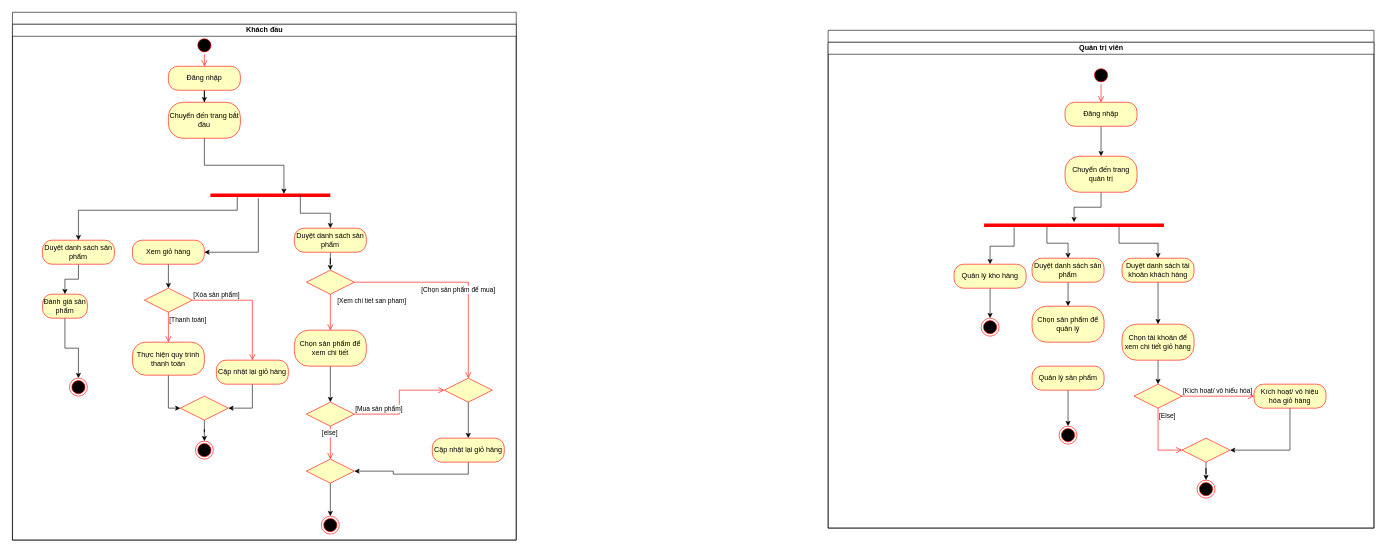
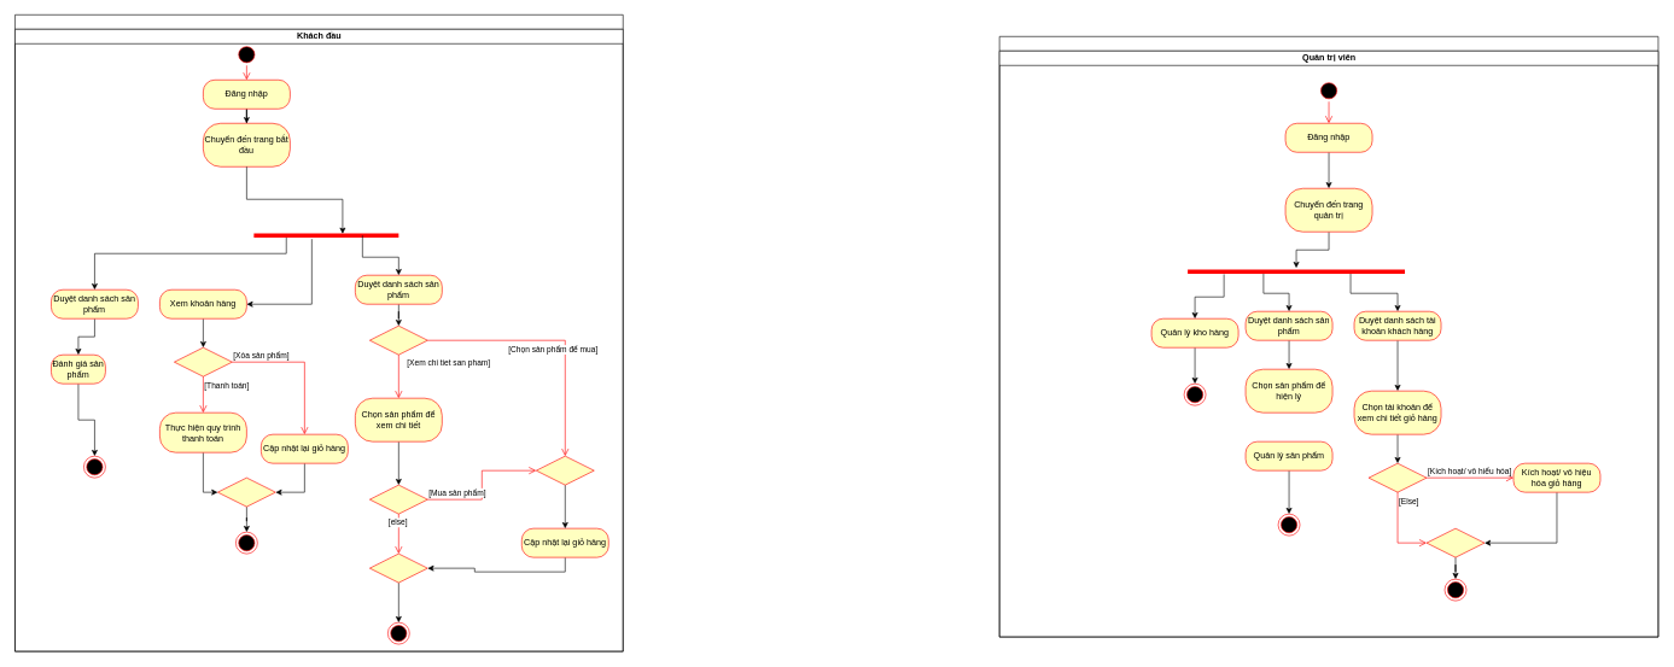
- <mxCell id="64" value="Xem giỏ hàng" style="rounded=1;whiteSpace=wrap;html=1;arcSize=40;fontColor=#000000;fillColor=#ffffc0;strokeColor=#ff0000;" parent="36" vertex="1"><mxGeometry x="200" y="360" width="120" height="40" as="geometry" /></mxCell>
+ <mxCell id="64" value="Xem khoản hàng" style="rounded=1;whiteSpace=wrap;html=1;arcSize=40;fontColor=#000000;fillColor=#ffffc0;strokeColor=#ff0000;" parent="36" vertex="1"><mxGeometry x="200" y="360" width="120" height="40" as="geometry" /></mxCell>
- <mxCell id="19" value="Chọn sản phẩm để quản lý" style="whiteSpace=wrap;html=1;fillColor=#ffffc0;strokeColor=#ff0000;fontColor=#000000;rounded=1;arcSize=40;" parent="3" vertex="1"><mxGeometry x="340.0" y="440" width="120" height="60" as="geometry" /></mxCell>
+ <mxCell id="19" value="Chọn sản phẩm để hiện lý" style="whiteSpace=wrap;html=1;fillColor=#ffffc0;strokeColor=#ff0000;fontColor=#000000;rounded=1;arcSize=40;" parent="3" vertex="1"><mxGeometry x="340.0" y="440" width="120" height="60" as="geometry" /></mxCell>
